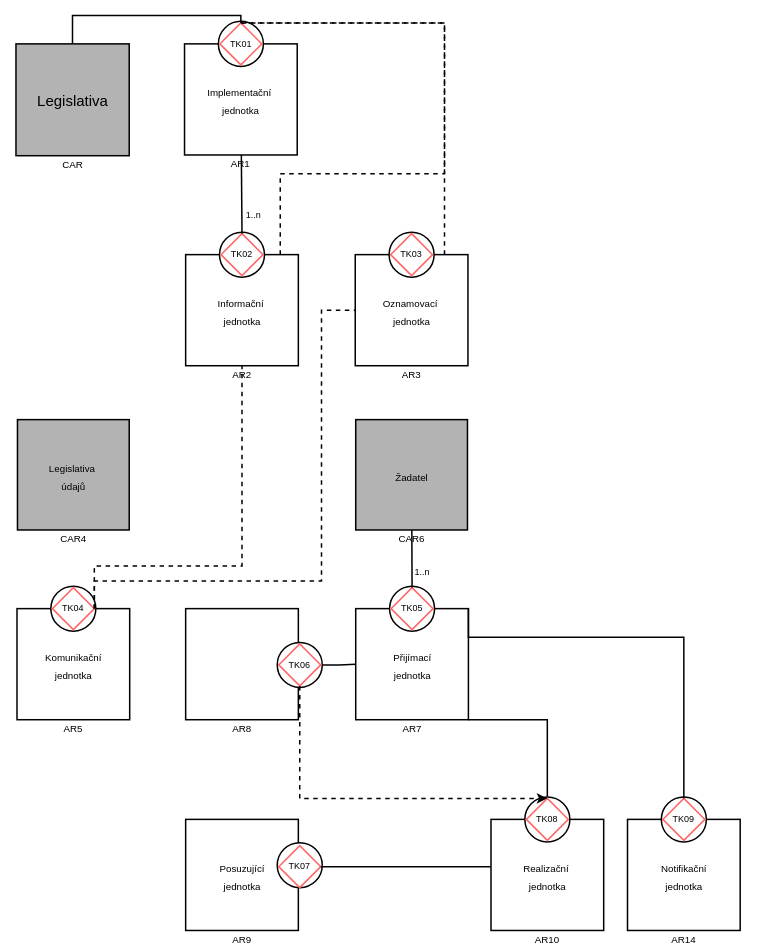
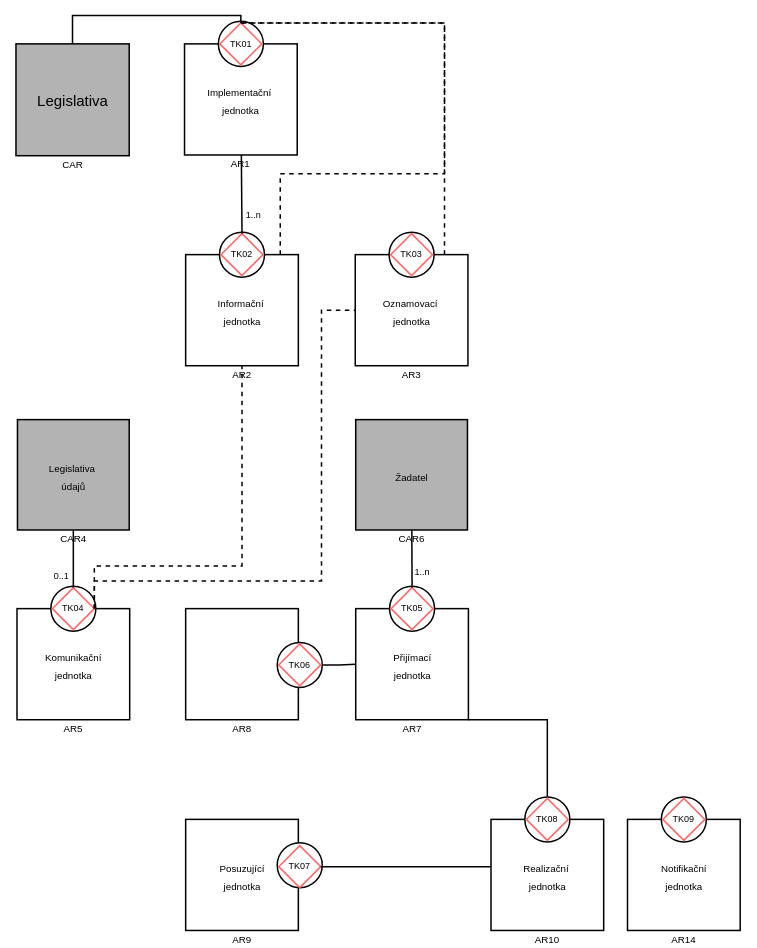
+ <mxCell id="33" value="" style="endArrow=none;html=1;strokeWidth=2;fontSize=12;entryX=0.5;entryY=0;entryDx=0;entryDy=0;rounded=0;startSize=8;endSize=8;curved=1;" parent="1" source="32" target="29" edge="1"><mxGeometry width="50" height="50" relative="1" as="geometry"><mxPoint x="83.12" y="545" as="sourcePoint" /><mxPoint x="121.12" y="545.17" as="targetPoint" /></mxGeometry></mxCell>
+ <mxCell id="34" value="0..1" style="edgeLabel;html=1;align=center;verticalAlign=middle;resizable=0;points=[];fontSize=12;" parent="33" vertex="1" connectable="0"><mxGeometry x="0.022" y="-1" relative="1" as="geometry"><mxPoint x="-16" y="22" as="offset" /></mxGeometry></mxCell>
- <mxCell id="74" value="" style="endArrow=none;html=1;strokeWidth=2;fontSize=12;entryX=0.5;entryY=0;entryDx=0;entryDy=0;exitX=1;exitY=0;exitDx=0;exitDy=0;rounded=0;startSize=8;endSize=8;edgeStyle=orthogonalEdgeStyle;" parent="1" source="39" target="68" edge="1"><mxGeometry width="50" height="50" relative="1" as="geometry"><mxPoint x="527" y="984" as="sourcePoint" /><mxPoint x="565" y="984.17" as="targetPoint" /><Array as="points"><mxPoint x="624" y="849" /><mxPoint x="911" y="849" /></Array></mxGeometry></mxCell>
- <mxCell id="75" value="" style="endArrow=classic;dashed=1;html=1;rounded=0;strokeWidth=2;endFill=1;fontSize=12;startSize=8;endSize=8;exitX=0.5;exitY=1;exitDx=0;exitDy=0;entryX=0.5;entryY=0;entryDx=0;entryDy=0;edgeStyle=orthogonalEdgeStyle;" parent="1" source="50" target="62" edge="1"><mxGeometry width="50" height="50" relative="1" as="geometry"><mxPoint x="487" y="692" as="sourcePoint" /><mxPoint x="537" y="642" as="targetPoint" /><Array as="points"><mxPoint x="399" y="1064" /></Array></mxGeometry></mxCell>
